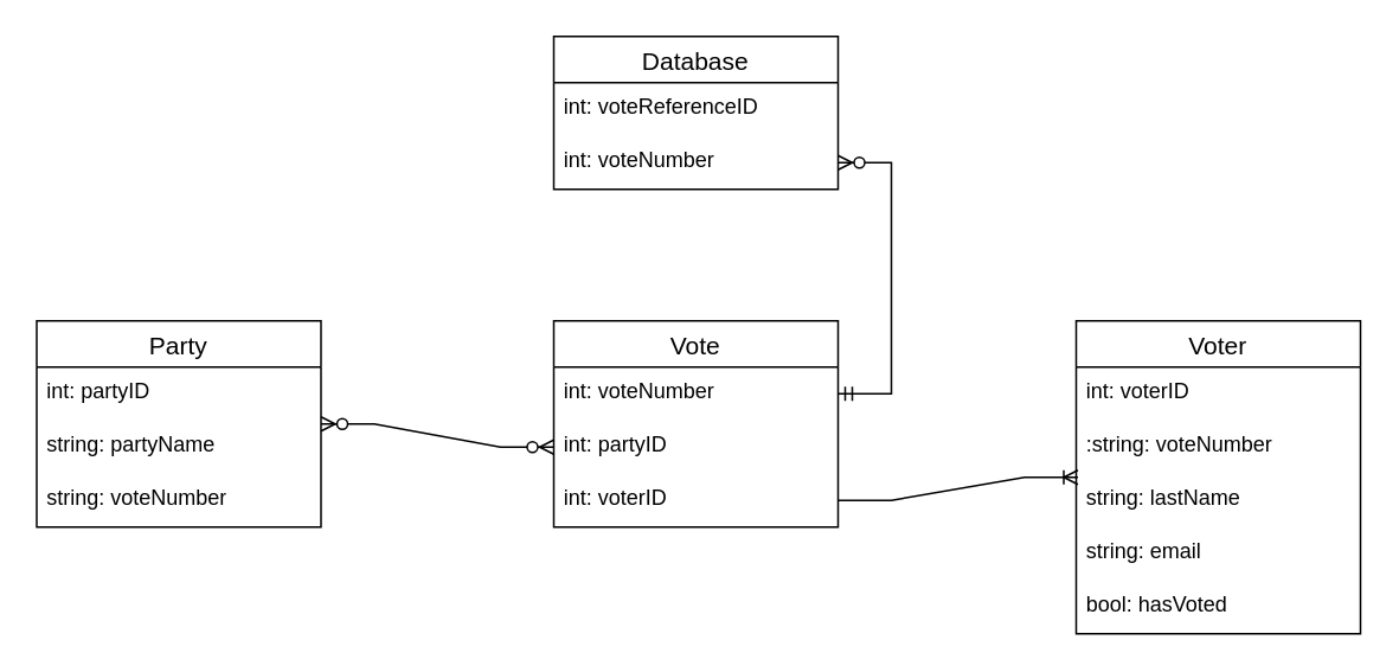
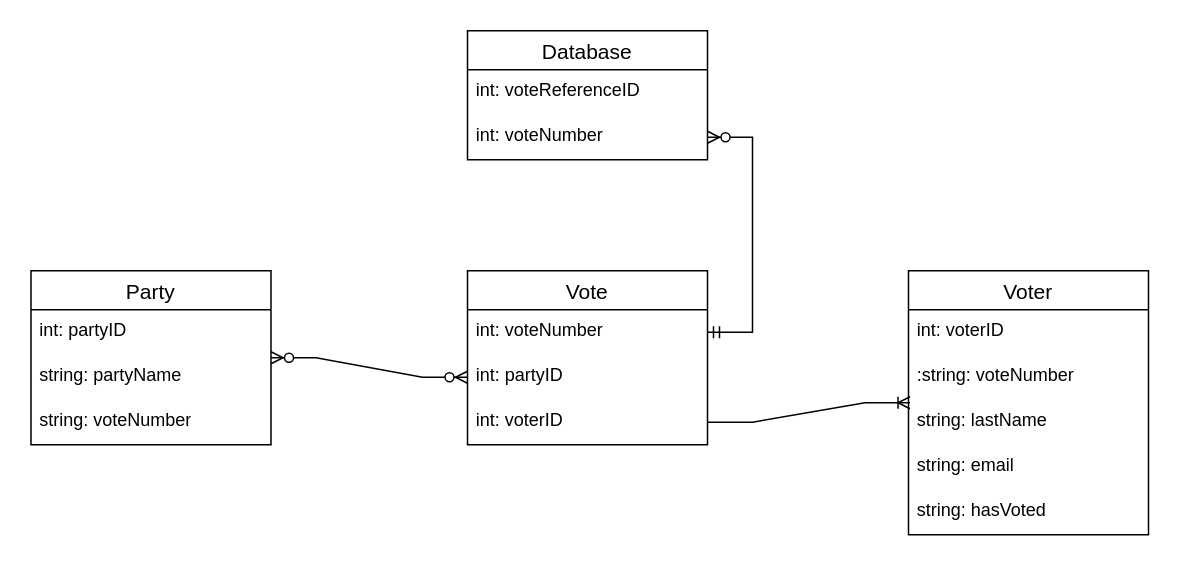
- <mxCell id="11" value="bool: hasVoted" style="text;strokeColor=none;fillColor=none;spacingLeft=4;spacingRight=4;overflow=hidden;rotatable=0;points=[[0,0.5],[1,0.5]];portConstraint=eastwest;fontSize=12;whiteSpace=wrap;html=1;" vertex="1" parent="6"><mxGeometry y="146" width="160" height="30" as="geometry" /></mxCell>
+ <mxCell id="11" value="string: hasVoted" style="text;strokeColor=none;fillColor=none;spacingLeft=4;spacingRight=4;overflow=hidden;rotatable=0;points=[[0,0.5],[1,0.5]];portConstraint=eastwest;fontSize=12;whiteSpace=wrap;html=1;" vertex="1" parent="6"><mxGeometry y="146" width="160" height="30" as="geometry" /></mxCell>
